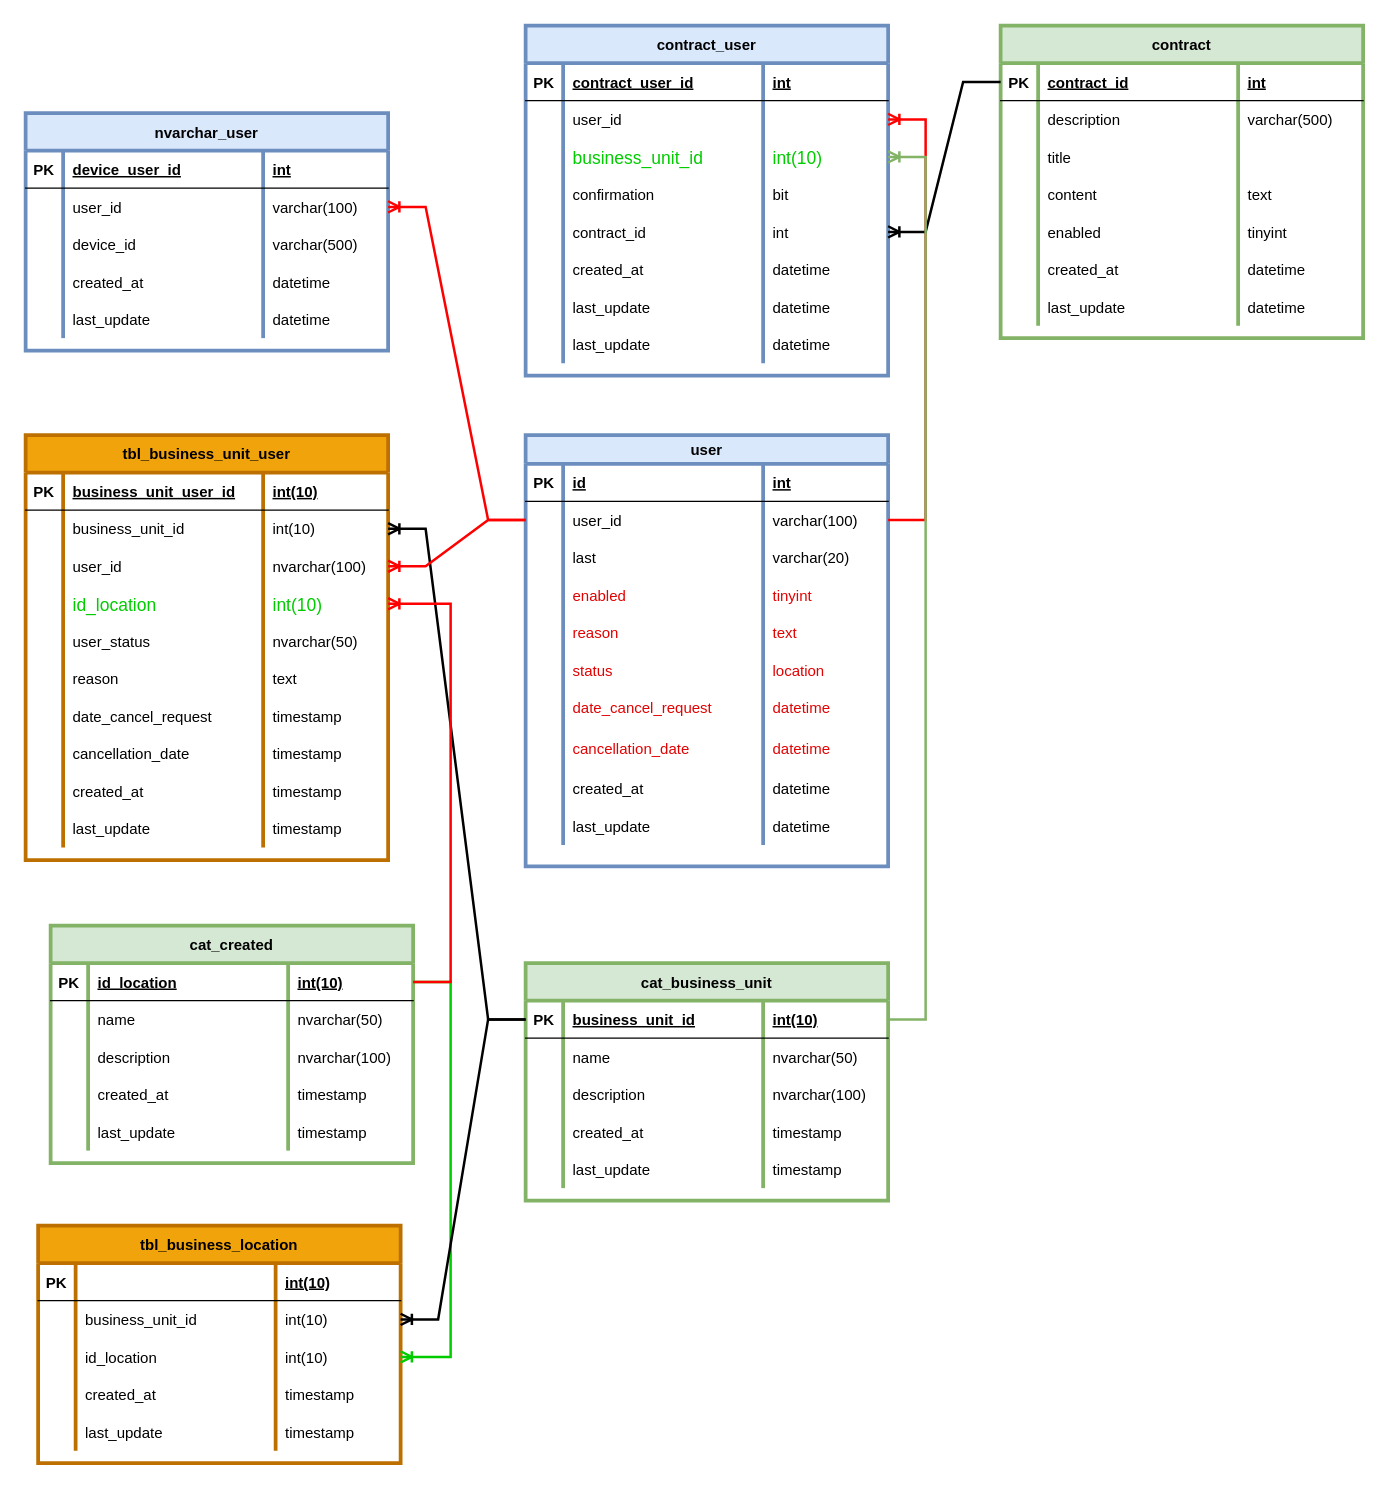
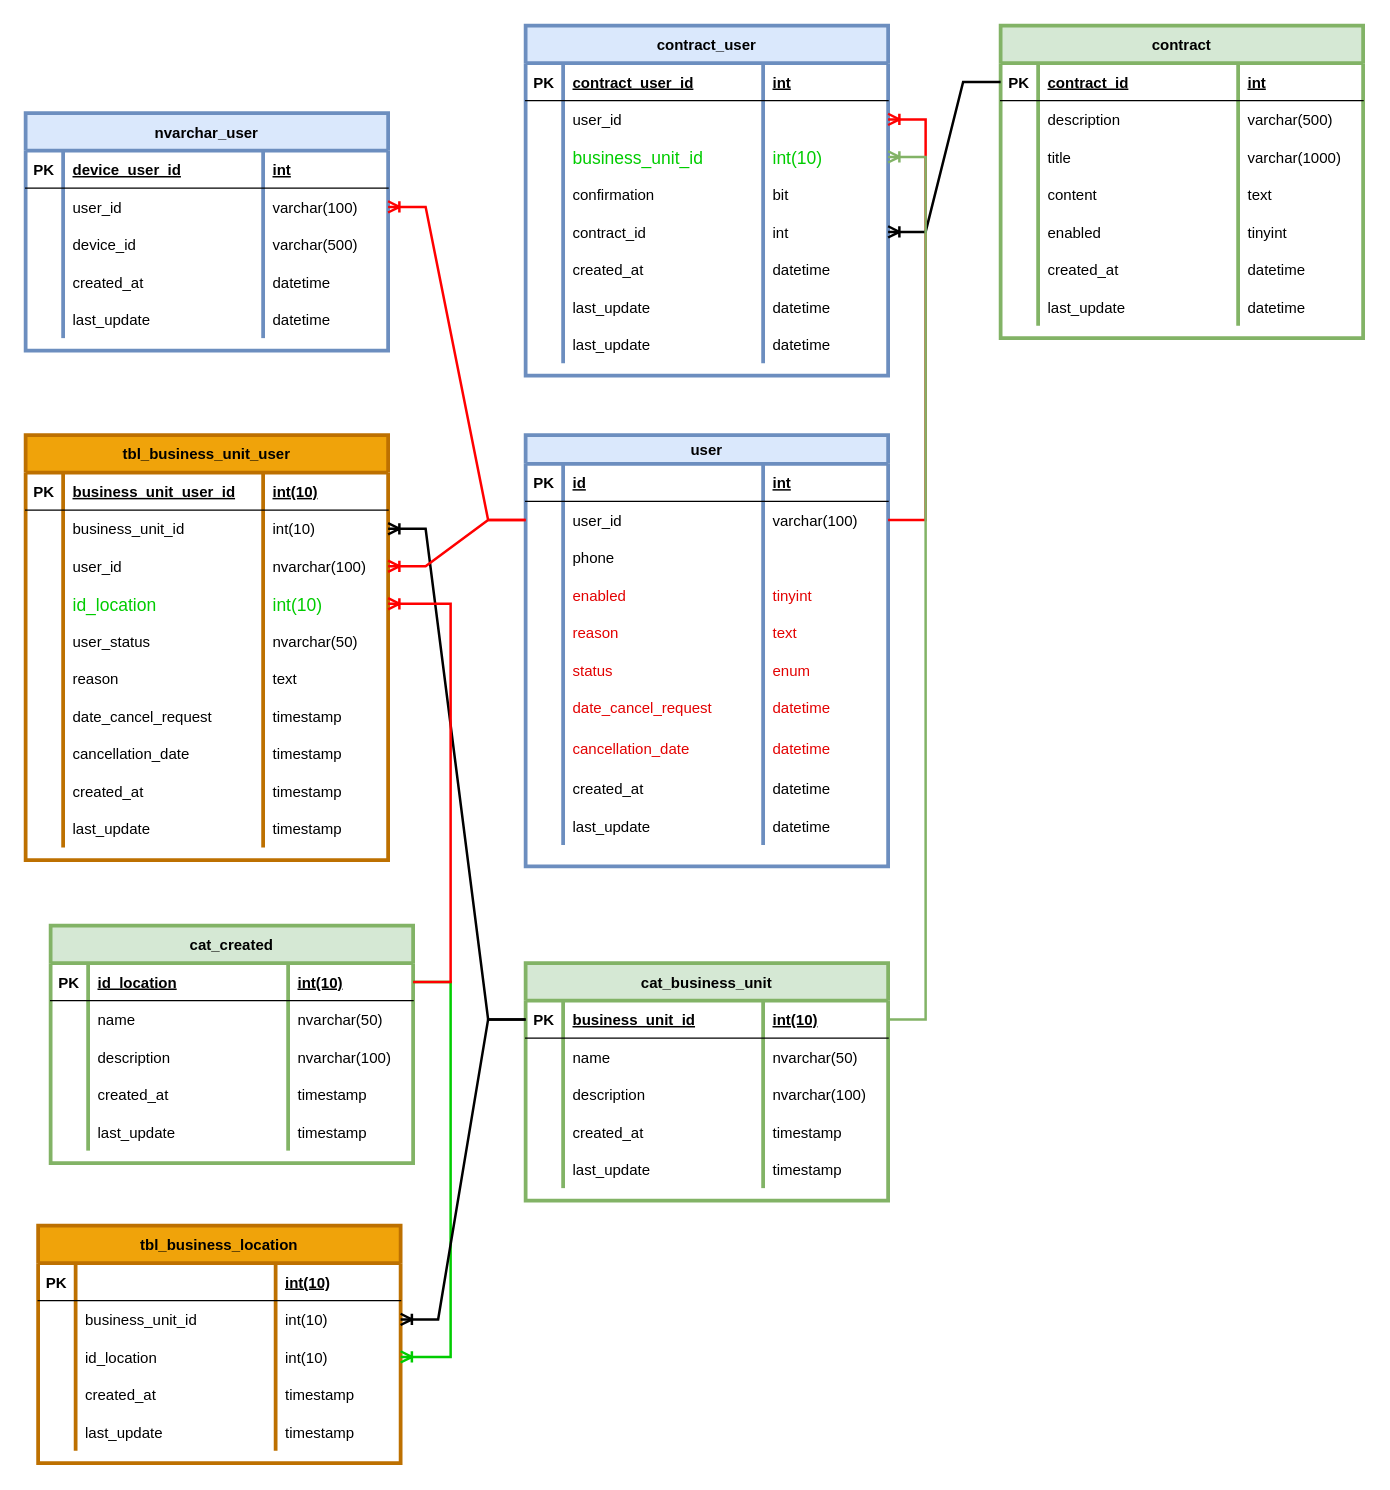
+ <mxCell id="55" value="varchar(1000)" style="shape=partialRectangle;overflow=hidden;connectable=0;fillColor=none;top=0;left=0;bottom=0;right=0;align=left;spacingLeft=6;" parent="52" vertex="1"><mxGeometry x="190" width="100" height="30" as="geometry"><mxRectangle width="100" height="30" as="alternateBounds" /></mxGeometry></mxCell>
- <mxCell id="13" value="last" style="shape=partialRectangle;overflow=hidden;connectable=0;fillColor=none;top=0;left=0;bottom=0;right=0;align=left;spacingLeft=6;" parent="11" vertex="1"><mxGeometry x="30" width="160" height="30" as="geometry"><mxRectangle width="160" height="30" as="alternateBounds" /></mxGeometry></mxCell>
+ <mxCell id="13" value="phone" style="shape=partialRectangle;overflow=hidden;connectable=0;fillColor=none;top=0;left=0;bottom=0;right=0;align=left;spacingLeft=6;" parent="11" vertex="1"><mxGeometry x="30" width="160" height="30" as="geometry"><mxRectangle width="160" height="30" as="alternateBounds" /></mxGeometry></mxCell>
- <mxCell id="14" value="varchar(20)" style="shape=partialRectangle;overflow=hidden;connectable=0;fillColor=none;top=0;left=0;bottom=0;right=0;align=left;spacingLeft=6;" parent="11" vertex="1"><mxGeometry x="190" width="100" height="30" as="geometry"><mxRectangle width="100" height="30" as="alternateBounds" /></mxGeometry></mxCell>
- <mxCell id="26" value="location" style="shape=partialRectangle;overflow=hidden;connectable=0;fillColor=none;top=0;left=0;bottom=0;right=0;align=left;spacingLeft=6;fontColor=#e30202;" parent="23" vertex="1"><mxGeometry x="190" width="100" height="30" as="geometry"><mxRectangle width="100" height="30" as="alternateBounds" /></mxGeometry></mxCell>
+ <mxCell id="26" value="enum" style="shape=partialRectangle;overflow=hidden;connectable=0;fillColor=none;top=0;left=0;bottom=0;right=0;align=left;spacingLeft=6;fontColor=#e30202;" parent="23" vertex="1"><mxGeometry x="190" width="100" height="30" as="geometry"><mxRectangle width="100" height="30" as="alternateBounds" /></mxGeometry></mxCell>
